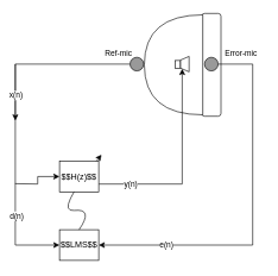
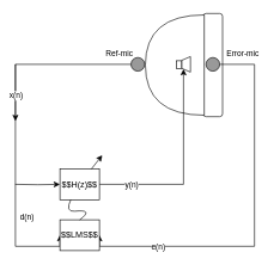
- <mxCell id="15" value="$$H(z)$$" style="rounded=0;whiteSpace=wrap;html=1;fillColor=#FFFFFF;" parent="1" vertex="1"><mxGeometry x="83" y="225" width="55" height="43" as="geometry" /></mxCell>
+ <mxCell id="15" value="$$H(z)$$" style="rounded=0;whiteSpace=wrap;html=1;fillColor=#FFFFFF;" parent="1" vertex="1"><mxGeometry x="83" y="235" width="55" height="43" as="geometry" /></mxCell>
- <mxCell id="10" value="$$LMS$$" style="rounded=0;whiteSpace=wrap;html=1;fillColor=#FFFFFF;" parent="1" vertex="1"><mxGeometry x="83" y="321" width="55" height="43" as="geometry" /></mxCell>
+ <mxCell id="10" value="$$LMS$$" style="rounded=0;whiteSpace=wrap;html=1;fillColor=#FFFFFF;" parent="1" vertex="1"><mxGeometry x="83" y="306" width="55" height="43" as="geometry" /></mxCell>
